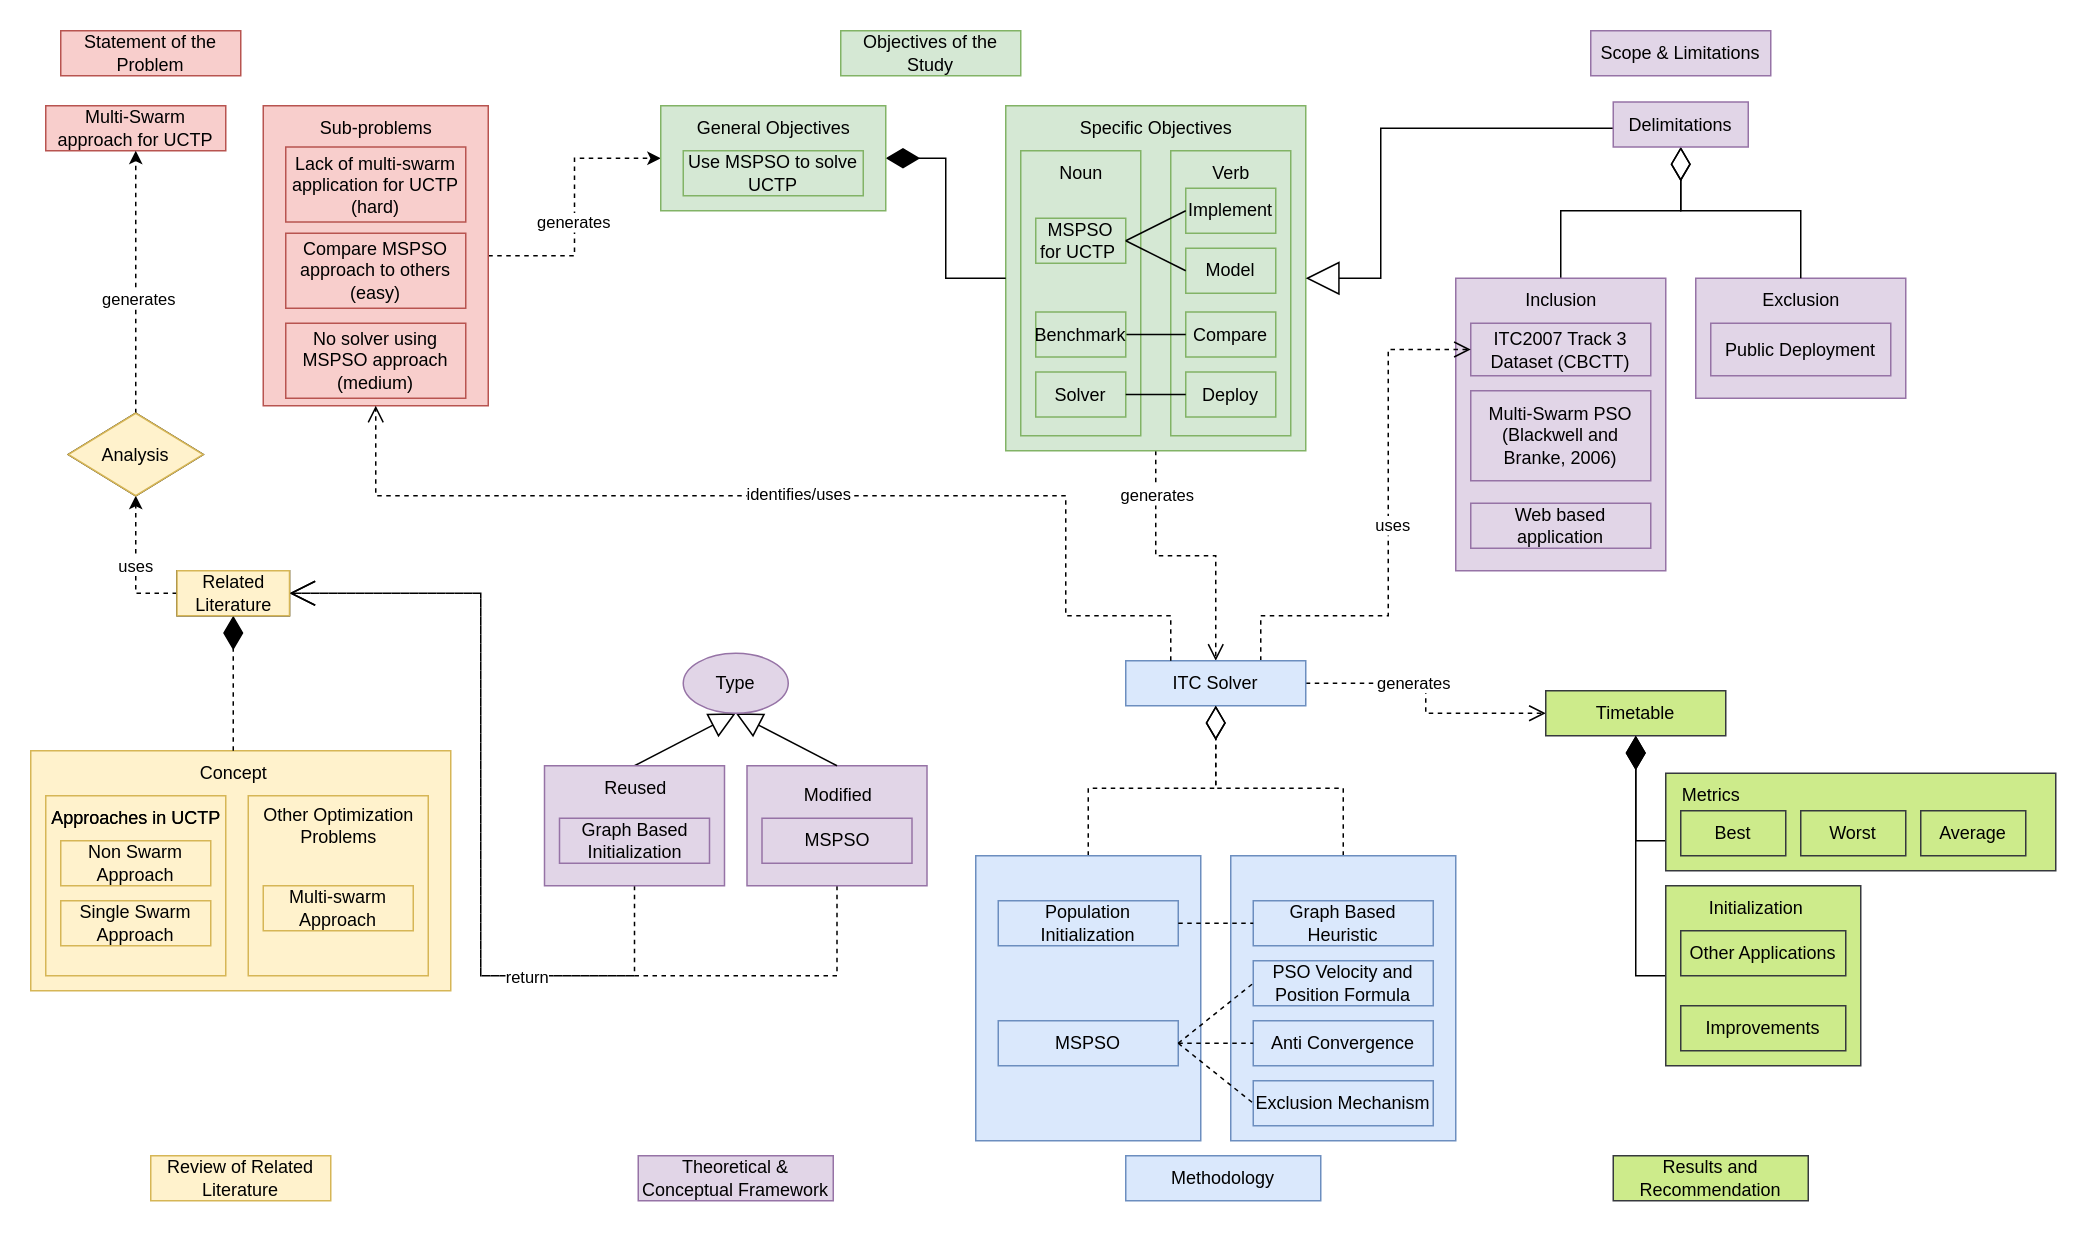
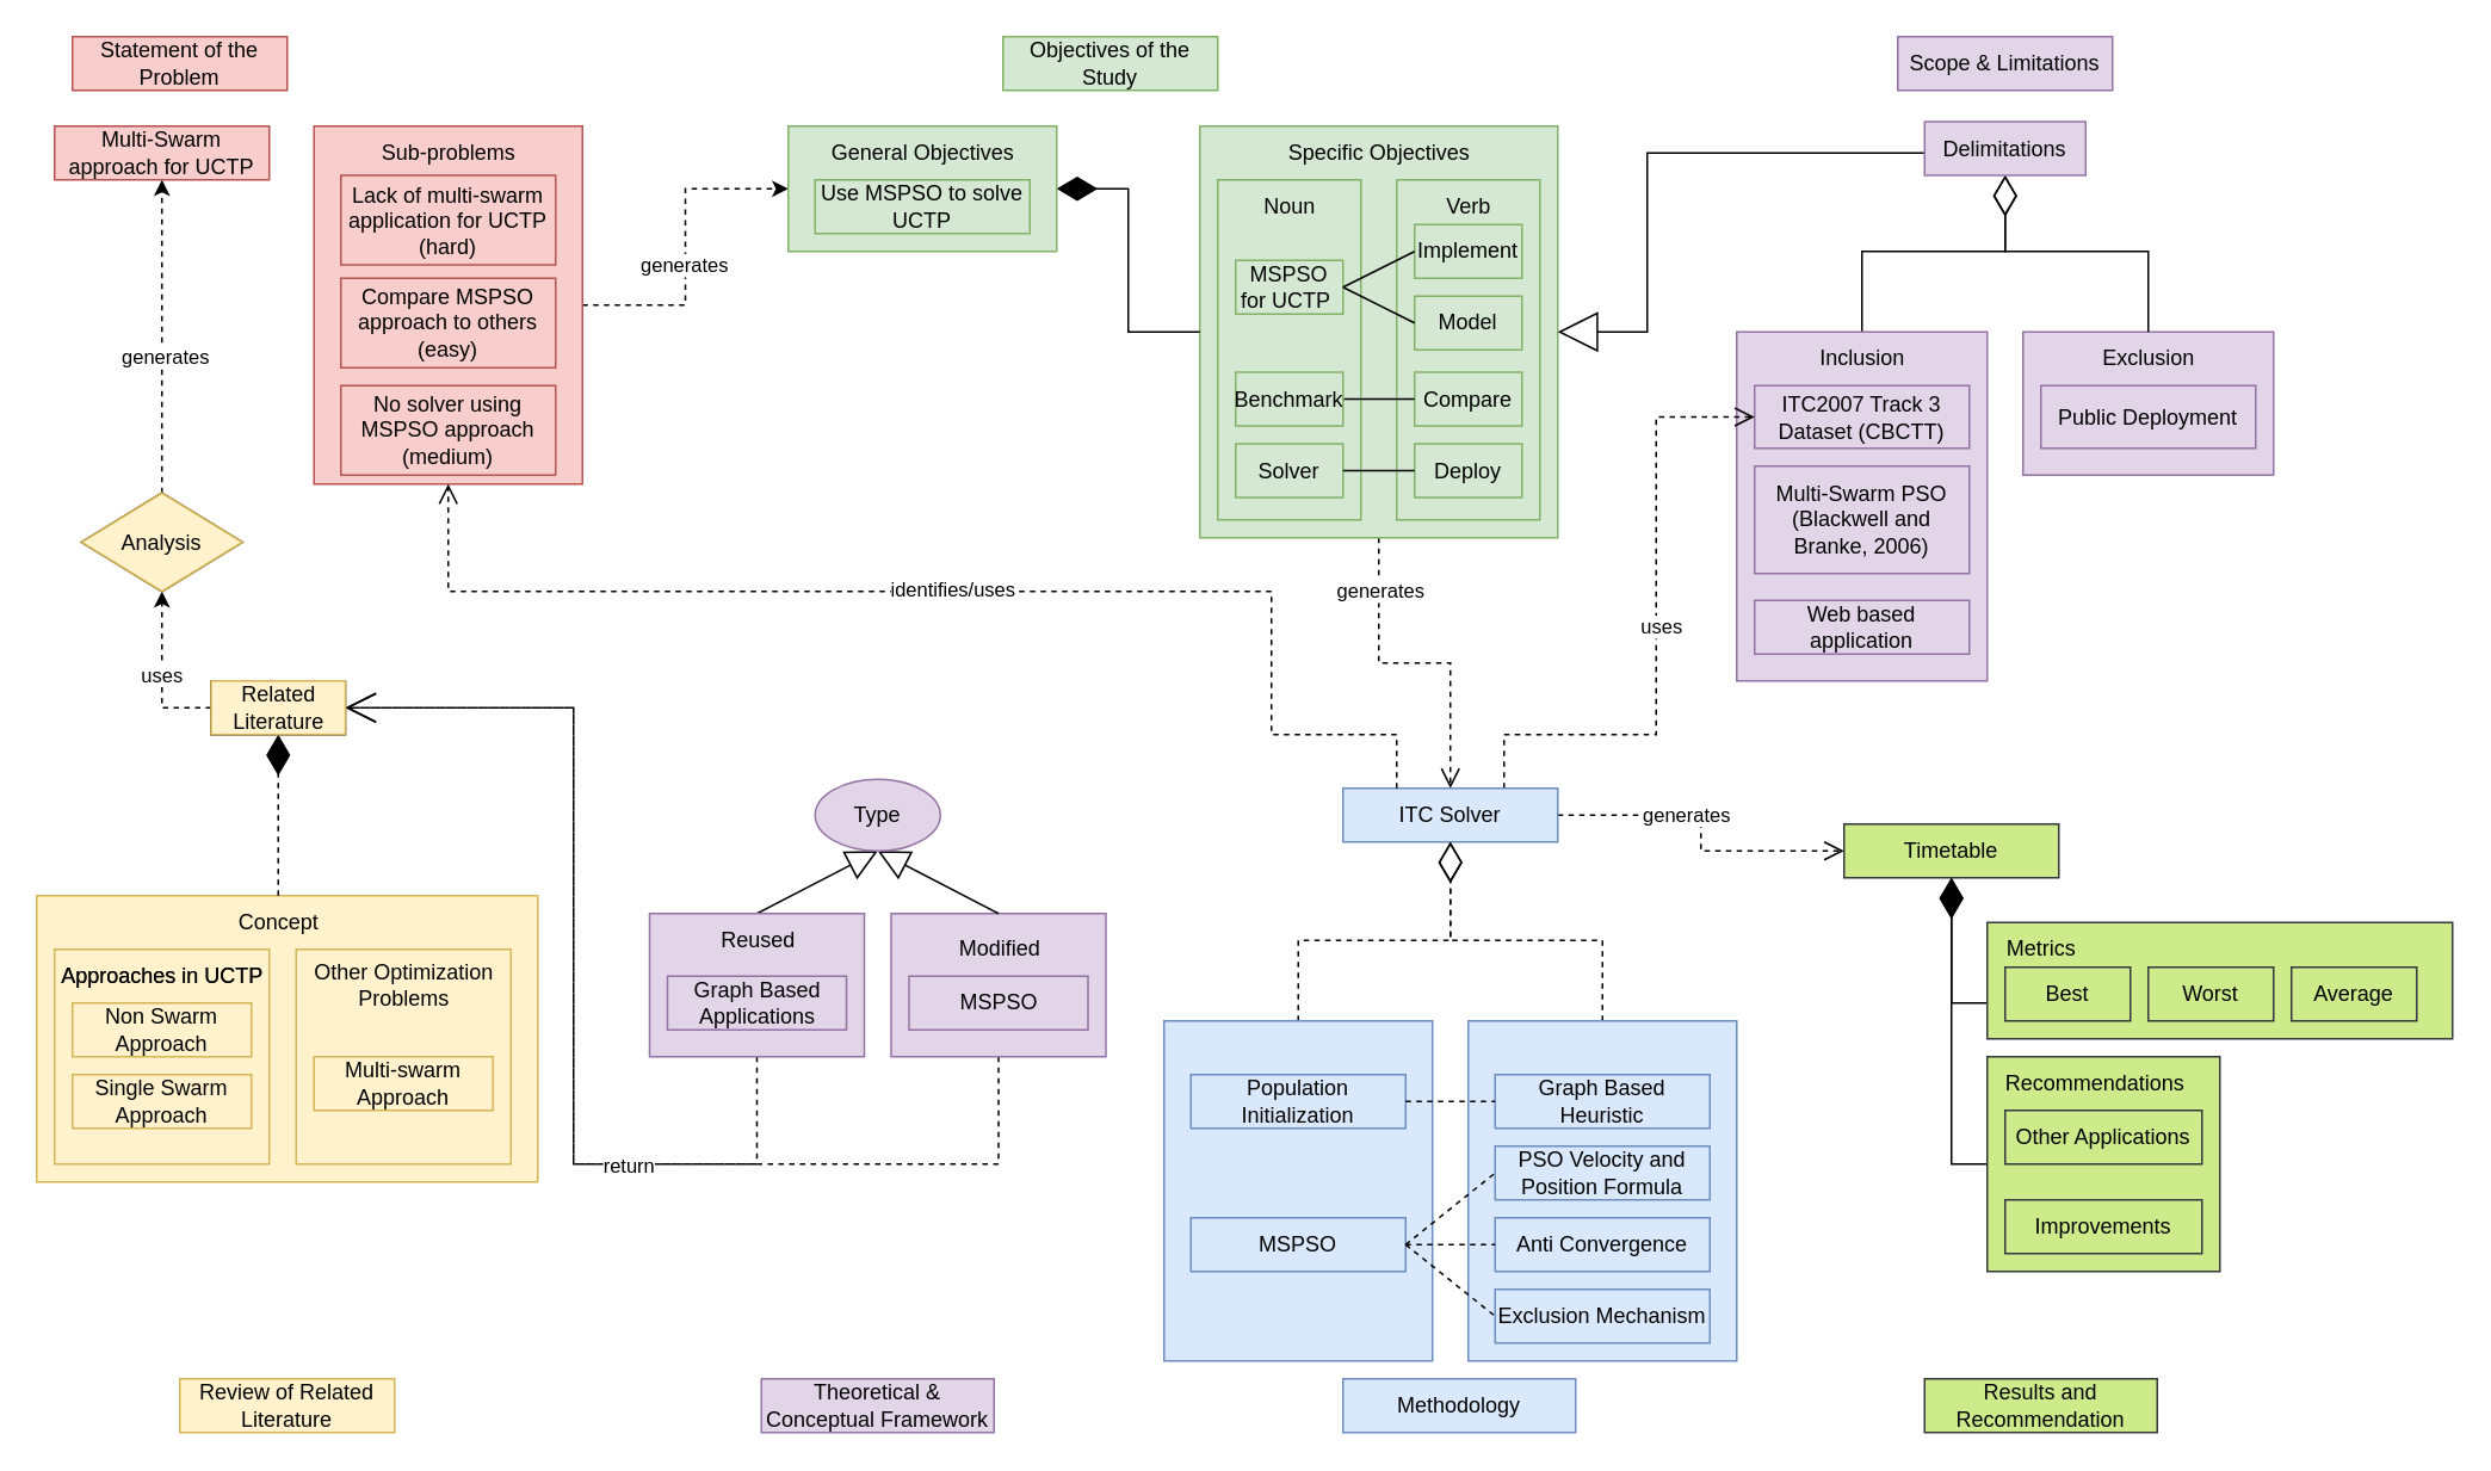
- <mxCell id="93" value="Graph Based Initialization" style="rounded=0;whiteSpace=wrap;html=1;fillColor=#e1d5e7;strokeColor=#9673a6;" vertex="1" parent="1"><mxGeometry x="372.5" y="545" width="100" height="30" as="geometry" /></mxCell>
+ <mxCell id="93" value="Graph Based Applications" style="rounded=0;whiteSpace=wrap;html=1;fillColor=#e1d5e7;strokeColor=#9673a6;" vertex="1" parent="1"><mxGeometry x="372.5" y="545" width="100" height="30" as="geometry" /></mxCell>
- <mxCell id="113" value="Initialization" style="text;html=1;align=center;verticalAlign=middle;resizable=0;points=[];autosize=1;strokeColor=none;fillColor=none;" vertex="1" parent="1"><mxGeometry x="1110" y="590" width="120" height="30" as="geometry" /></mxCell>
+ <mxCell id="113" value="Recommendations" style="text;html=1;align=center;verticalAlign=middle;resizable=0;points=[];autosize=1;strokeColor=none;fillColor=none;" vertex="1" parent="1"><mxGeometry x="1110" y="590" width="120" height="30" as="geometry" /></mxCell>
